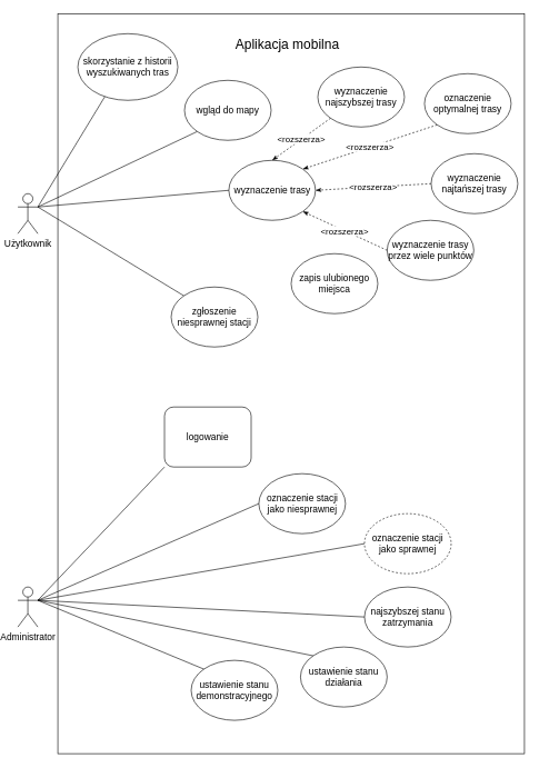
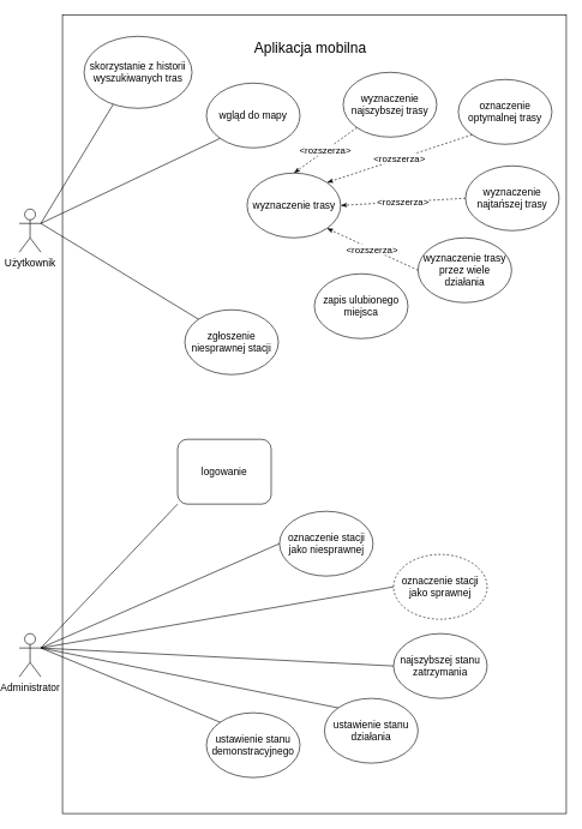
- <mxCell id="14" value="wgląd do mapy" style="ellipse;whiteSpace=wrap;html=1;fontSize=14;fillColor=none;" parent="1" vertex="1"><mxGeometry x="270" y="120" width="130" height="90" as="geometry" /></mxCell>
+ <mxCell id="14" value="wgląd do mapy" style="ellipse;whiteSpace=wrap;html=1;fontSize=14;fillColor=none;" parent="1" vertex="1"><mxGeometry x="280" y="115" width="130" height="90" as="geometry" /></mxCell>
- <mxCell id="5" style="edgeStyle=none;rounded=0;orthogonalLoop=1;jettySize=auto;html=1;exitX=0;exitY=0.5;exitDx=0;exitDy=0;fontSize=14;endArrow=none;endFill=0;entryX=1;entryY=0.333;entryDx=0;entryDy=0;entryPerimeter=0;" parent="1" source="6" target="4" edge="1"><mxGeometry relative="1" as="geometry"><mxPoint x="93" y="310" as="targetPoint" /></mxGeometry></mxCell>
- <mxCell id="16" value="&lt;font style=&quot;font-size: 14px&quot;&gt;wyznaczenie trasy przez wiele punktów&lt;/font&gt;" style="ellipse;whiteSpace=wrap;html=1;fontSize=14;fillColor=none;" parent="1" vertex="1"><mxGeometry x="574" y="330" width="130" height="90" as="geometry" /></mxCell>
+ <mxCell id="16" value="&lt;font style=&quot;font-size: 14px&quot;&gt;wyznaczenie trasy przez wiele działania&lt;/font&gt;" style="ellipse;whiteSpace=wrap;html=1;fontSize=14;fillColor=none;" parent="1" vertex="1"><mxGeometry x="574" y="330" width="130" height="90" as="geometry" /></mxCell>
